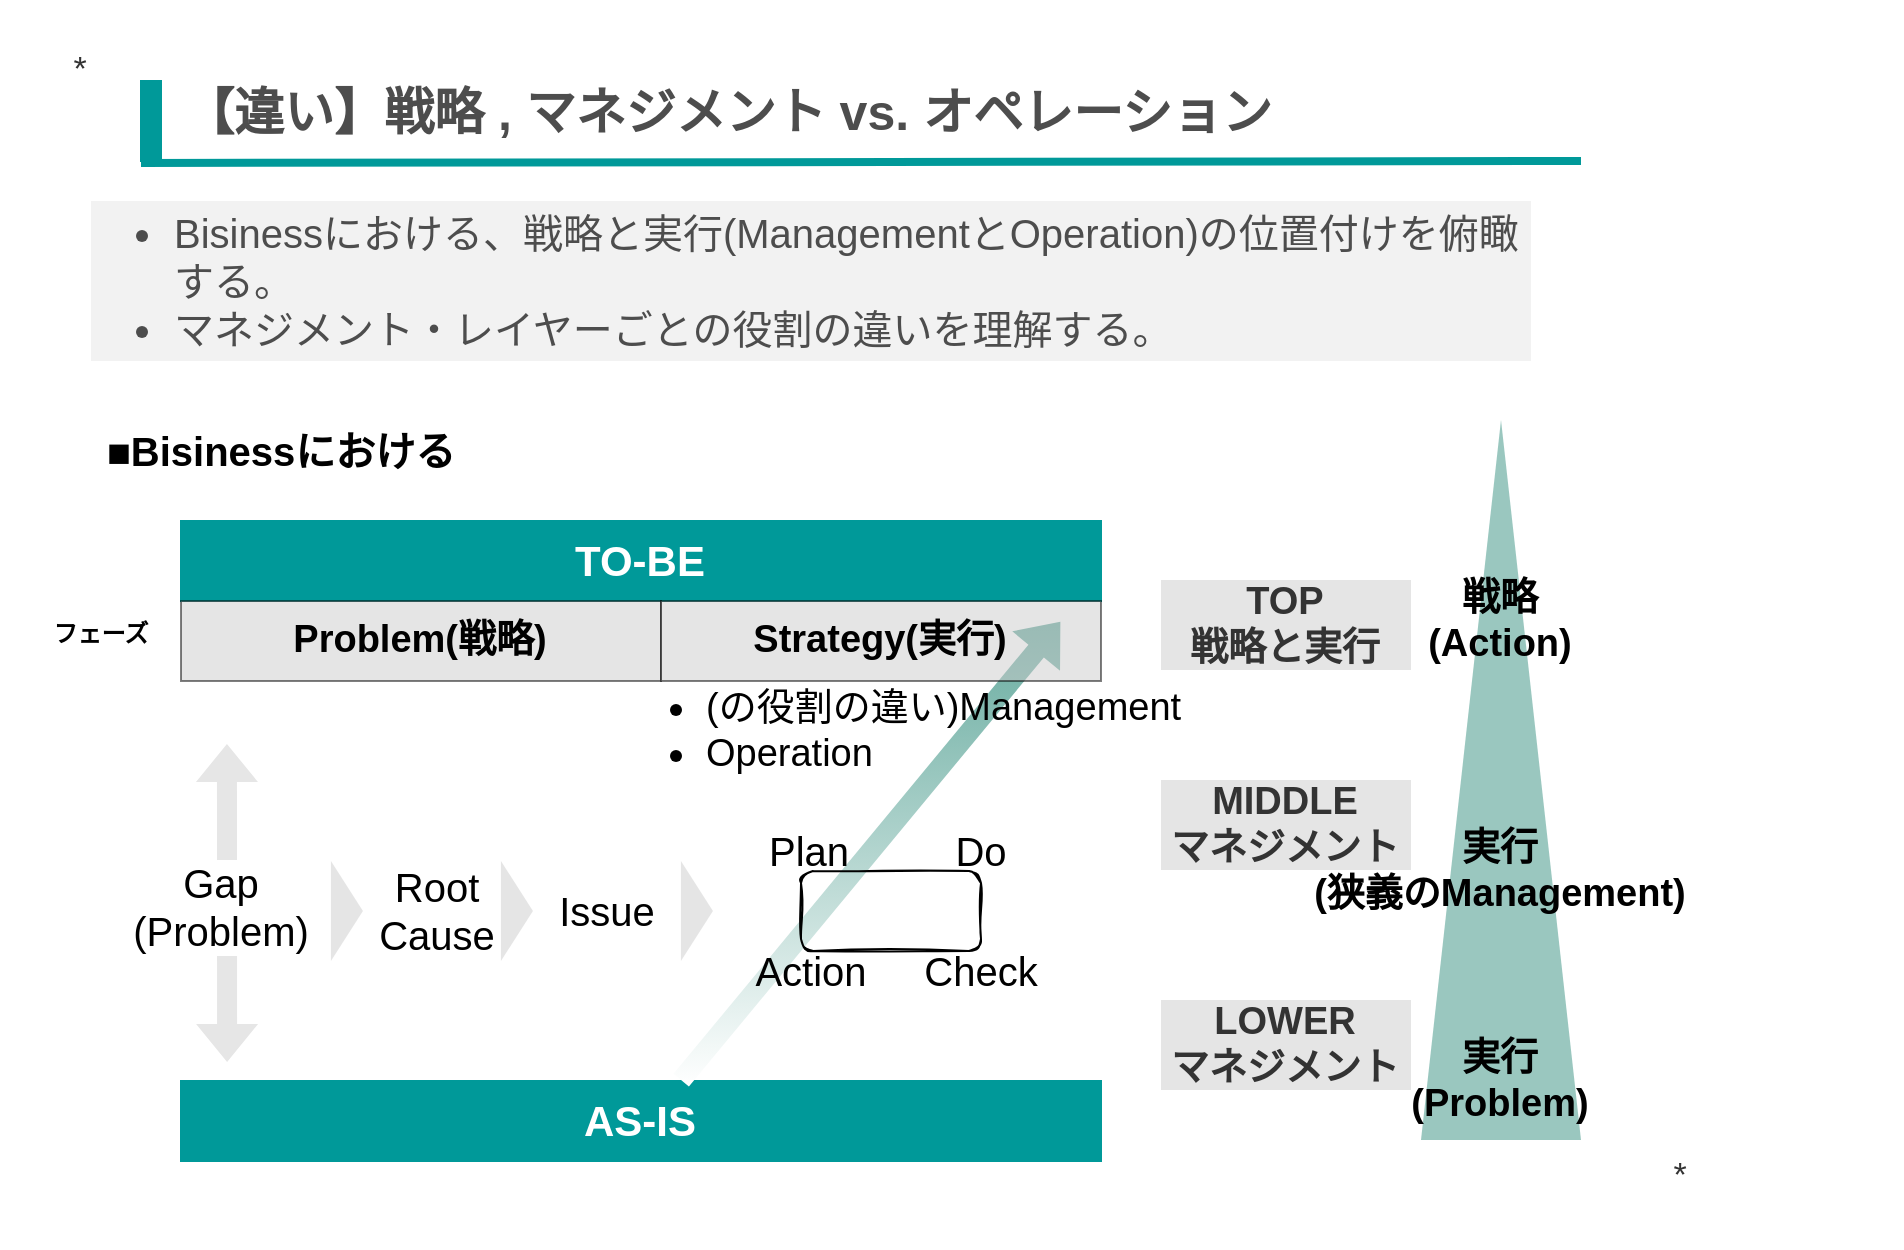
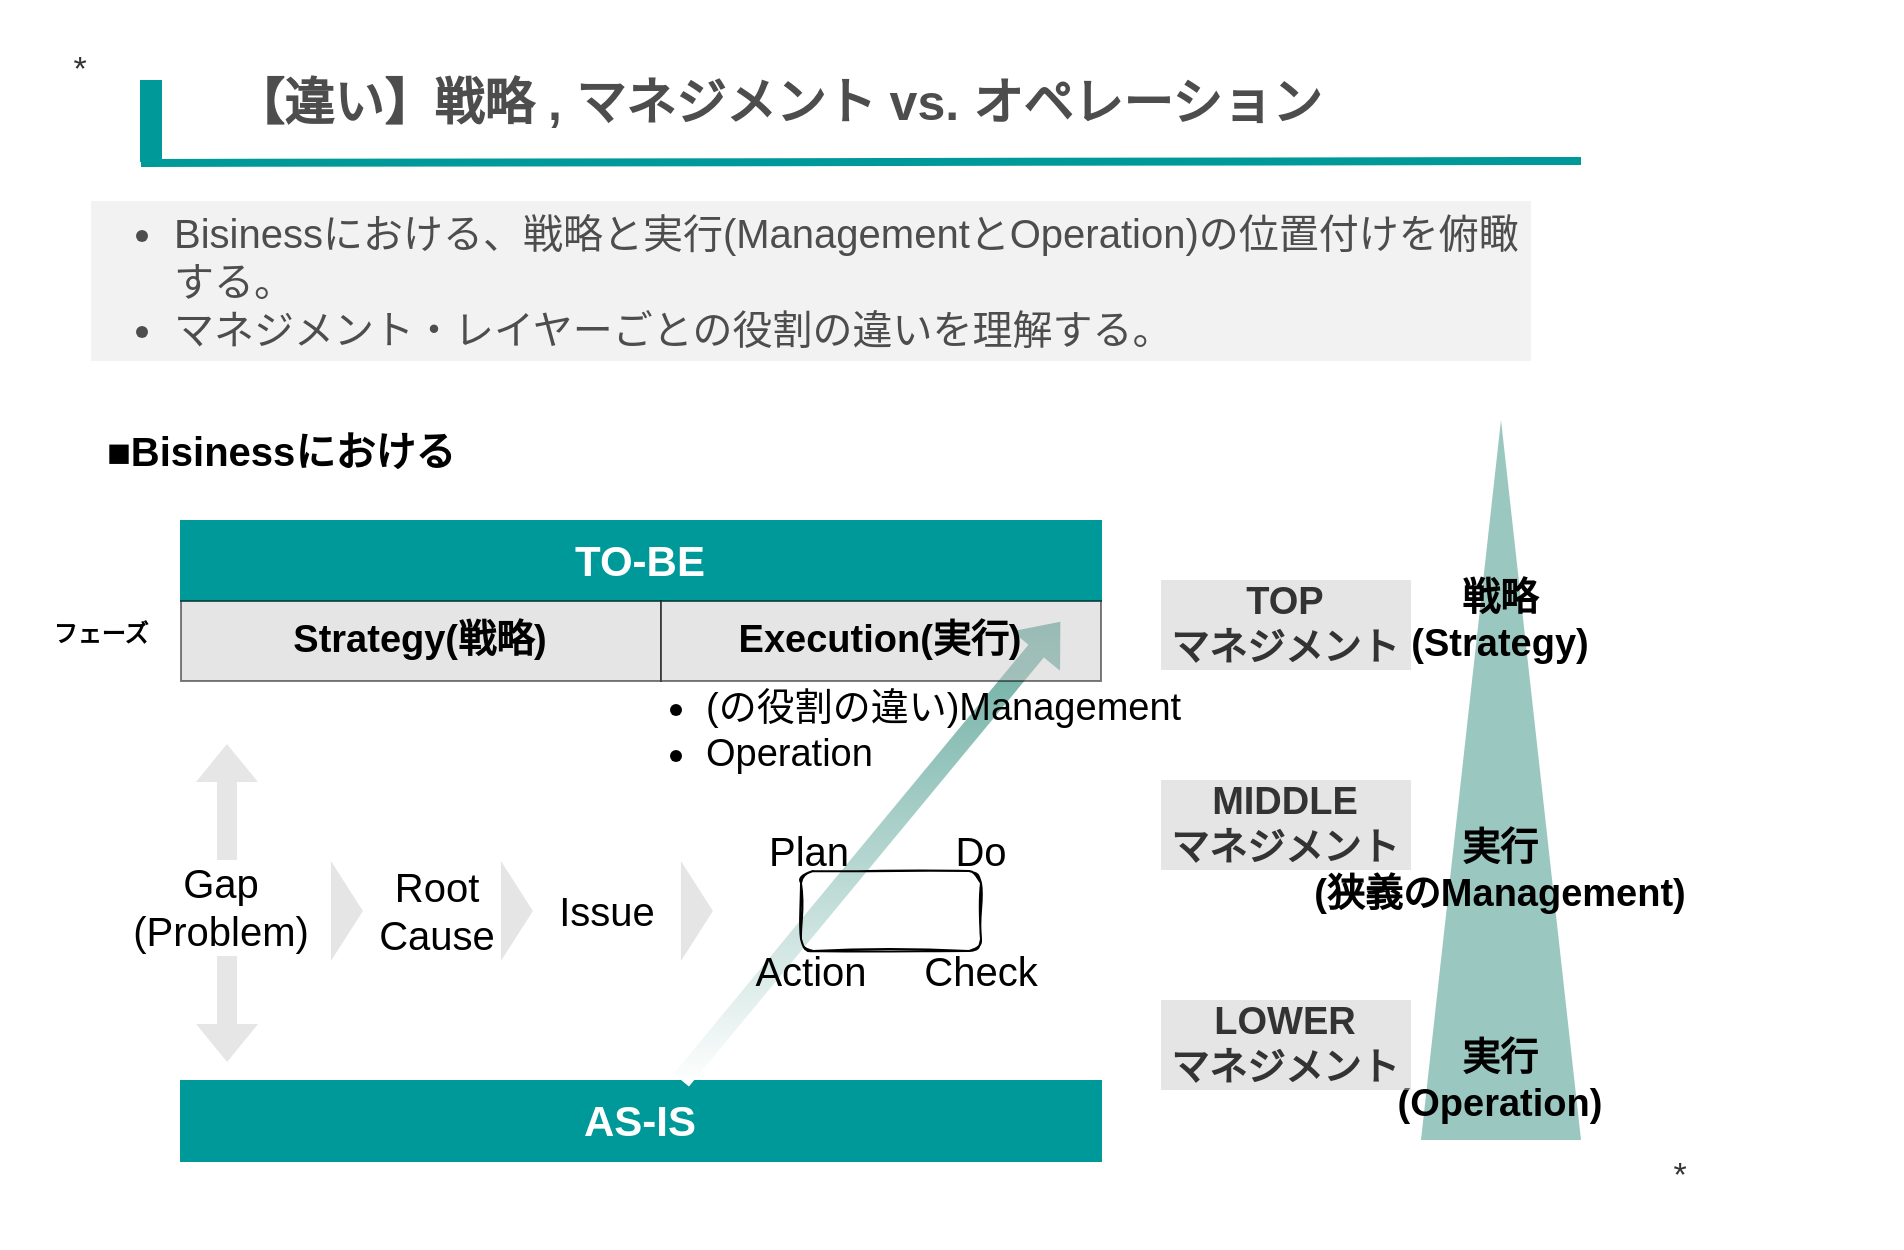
- <mxCell id="5" value="&lt;font color=&quot;#4d4d4d&quot; style=&quot;font-size: 25px;&quot;&gt;&lt;b style=&quot;font-size: 25px;&quot;&gt;【違い】戦略 , マネジメント vs. オペレーション&lt;/b&gt;&lt;/font&gt;" style="text;html=1;strokeColor=none;fillColor=none;align=left;verticalAlign=middle;whiteSpace=wrap;rounded=0;fontSize=25;" parent="1" vertex="1"><mxGeometry x="90" y="40" width="685" height="30" as="geometry" /></mxCell>
+ <mxCell id="5" value="&lt;font color=&quot;#4d4d4d&quot; style=&quot;font-size: 25px;&quot;&gt;&lt;b style=&quot;font-size: 25px;&quot;&gt;【違い】戦略 , マネジメント vs. オペレーション&lt;/b&gt;&lt;/font&gt;" style="text;html=1;strokeColor=none;fillColor=none;align=left;verticalAlign=middle;whiteSpace=wrap;rounded=0;fontSize=25;" parent="1" vertex="1"><mxGeometry x="115" y="35" width="685" height="30" as="geometry" /></mxCell>
- <mxCell id="31" value="&lt;span style=&quot;color: rgb(0 , 0 , 0) ; font-size: 19px ; font-weight: 700&quot;&gt;戦略&lt;br&gt;(Action)&lt;/span&gt;" style="rounded=0;whiteSpace=wrap;html=1;fontSize=19;fontColor=#333333;strokeColor=none;strokeWidth=1;fillColor=none;gradientColor=none;opacity=50;" parent="1" vertex="1"><mxGeometry x="650" y="289.5" width="200" height="40" as="geometry" /></mxCell>
+ <mxCell id="31" value="&lt;span style=&quot;color: rgb(0 , 0 , 0) ; font-size: 19px ; font-weight: 700&quot;&gt;戦略&lt;br&gt;(Strategy)&lt;/span&gt;" style="rounded=0;whiteSpace=wrap;html=1;fontSize=19;fontColor=#333333;strokeColor=none;strokeWidth=1;fillColor=none;gradientColor=none;opacity=50;" parent="1" vertex="1"><mxGeometry x="650" y="289.5" width="200" height="40" as="geometry" /></mxCell>
- <mxCell id="9" value="&lt;span style=&quot;font-weight: 700&quot;&gt;TOP&lt;br&gt;戦略と実行&lt;/span&gt;" style="rounded=0;whiteSpace=wrap;html=1;fontSize=19;fontColor=#333333;strokeColor=none;strokeWidth=1;fillColor=#CCCCCC;gradientColor=none;opacity=50;" parent="1" vertex="1"><mxGeometry x="580" y="289.5" width="125" height="45" as="geometry" /></mxCell>
+ <mxCell id="9" value="&lt;span style=&quot;font-weight: 700&quot;&gt;TOP&lt;br&gt;マネジメント&lt;/span&gt;" style="rounded=0;whiteSpace=wrap;html=1;fontSize=19;fontColor=#333333;strokeColor=none;strokeWidth=1;fillColor=#CCCCCC;gradientColor=none;opacity=50;" parent="1" vertex="1"><mxGeometry x="580" y="289.5" width="125" height="45" as="geometry" /></mxCell>
- <mxCell id="27" value="&lt;font color=&quot;#000000&quot;&gt;&lt;b&gt;Problem(戦略)&lt;/b&gt;&lt;/font&gt;" style="rounded=0;whiteSpace=wrap;html=1;fontSize=19;fontColor=#333333;strokeColor=default;strokeWidth=1;fillColor=#CCCCCC;gradientColor=none;opacity=50;" parent="1" vertex="1"><mxGeometry x="90" y="300" width="240" height="40" as="geometry" /></mxCell>
+ <mxCell id="27" value="&lt;font color=&quot;#000000&quot;&gt;&lt;b&gt;Strategy(戦略)&lt;/b&gt;&lt;/font&gt;" style="rounded=0;whiteSpace=wrap;html=1;fontSize=19;fontColor=#333333;strokeColor=default;strokeWidth=1;fillColor=#CCCCCC;gradientColor=none;opacity=50;" parent="1" vertex="1"><mxGeometry x="90" y="300" width="240" height="40" as="geometry" /></mxCell>
- <mxCell id="28" value="&lt;font color=&quot;#000000&quot;&gt;&lt;b&gt;Strategy(実行)&lt;/b&gt;&lt;/font&gt;" style="rounded=0;whiteSpace=wrap;html=1;fontSize=19;fontColor=#333333;strokeColor=default;strokeWidth=1;fillColor=#CCCCCC;gradientColor=none;opacity=50;" parent="1" vertex="1"><mxGeometry x="330" y="300" width="220" height="40" as="geometry" /></mxCell>
+ <mxCell id="28" value="&lt;font color=&quot;#000000&quot;&gt;&lt;b&gt;Execution(実行)&lt;/b&gt;&lt;/font&gt;" style="rounded=0;whiteSpace=wrap;html=1;fontSize=19;fontColor=#333333;strokeColor=default;strokeWidth=1;fillColor=#CCCCCC;gradientColor=none;opacity=50;" parent="1" vertex="1"><mxGeometry x="330" y="300" width="220" height="40" as="geometry" /></mxCell>
- <mxCell id="12" value="&lt;span style=&quot;color: rgb(0 , 0 , 0) ; font-size: 19px ; font-weight: 700&quot;&gt;実行&lt;br&gt;(Problem)&lt;br&gt;&lt;/span&gt;" style="rounded=0;whiteSpace=wrap;html=1;fontSize=19;fontColor=#333333;strokeColor=none;strokeWidth=1;fillColor=none;gradientColor=none;opacity=50;" parent="1" vertex="1"><mxGeometry x="650" y="519.5" width="200" height="41" as="geometry" /></mxCell>
+ <mxCell id="12" value="&lt;span style=&quot;color: rgb(0 , 0 , 0) ; font-size: 19px ; font-weight: 700&quot;&gt;実行&lt;br&gt;(Operation)&lt;br&gt;&lt;/span&gt;" style="rounded=0;whiteSpace=wrap;html=1;fontSize=19;fontColor=#333333;strokeColor=none;strokeWidth=1;fillColor=none;gradientColor=none;opacity=50;" parent="1" vertex="1"><mxGeometry x="650" y="519.5" width="200" height="41" as="geometry" /></mxCell>
